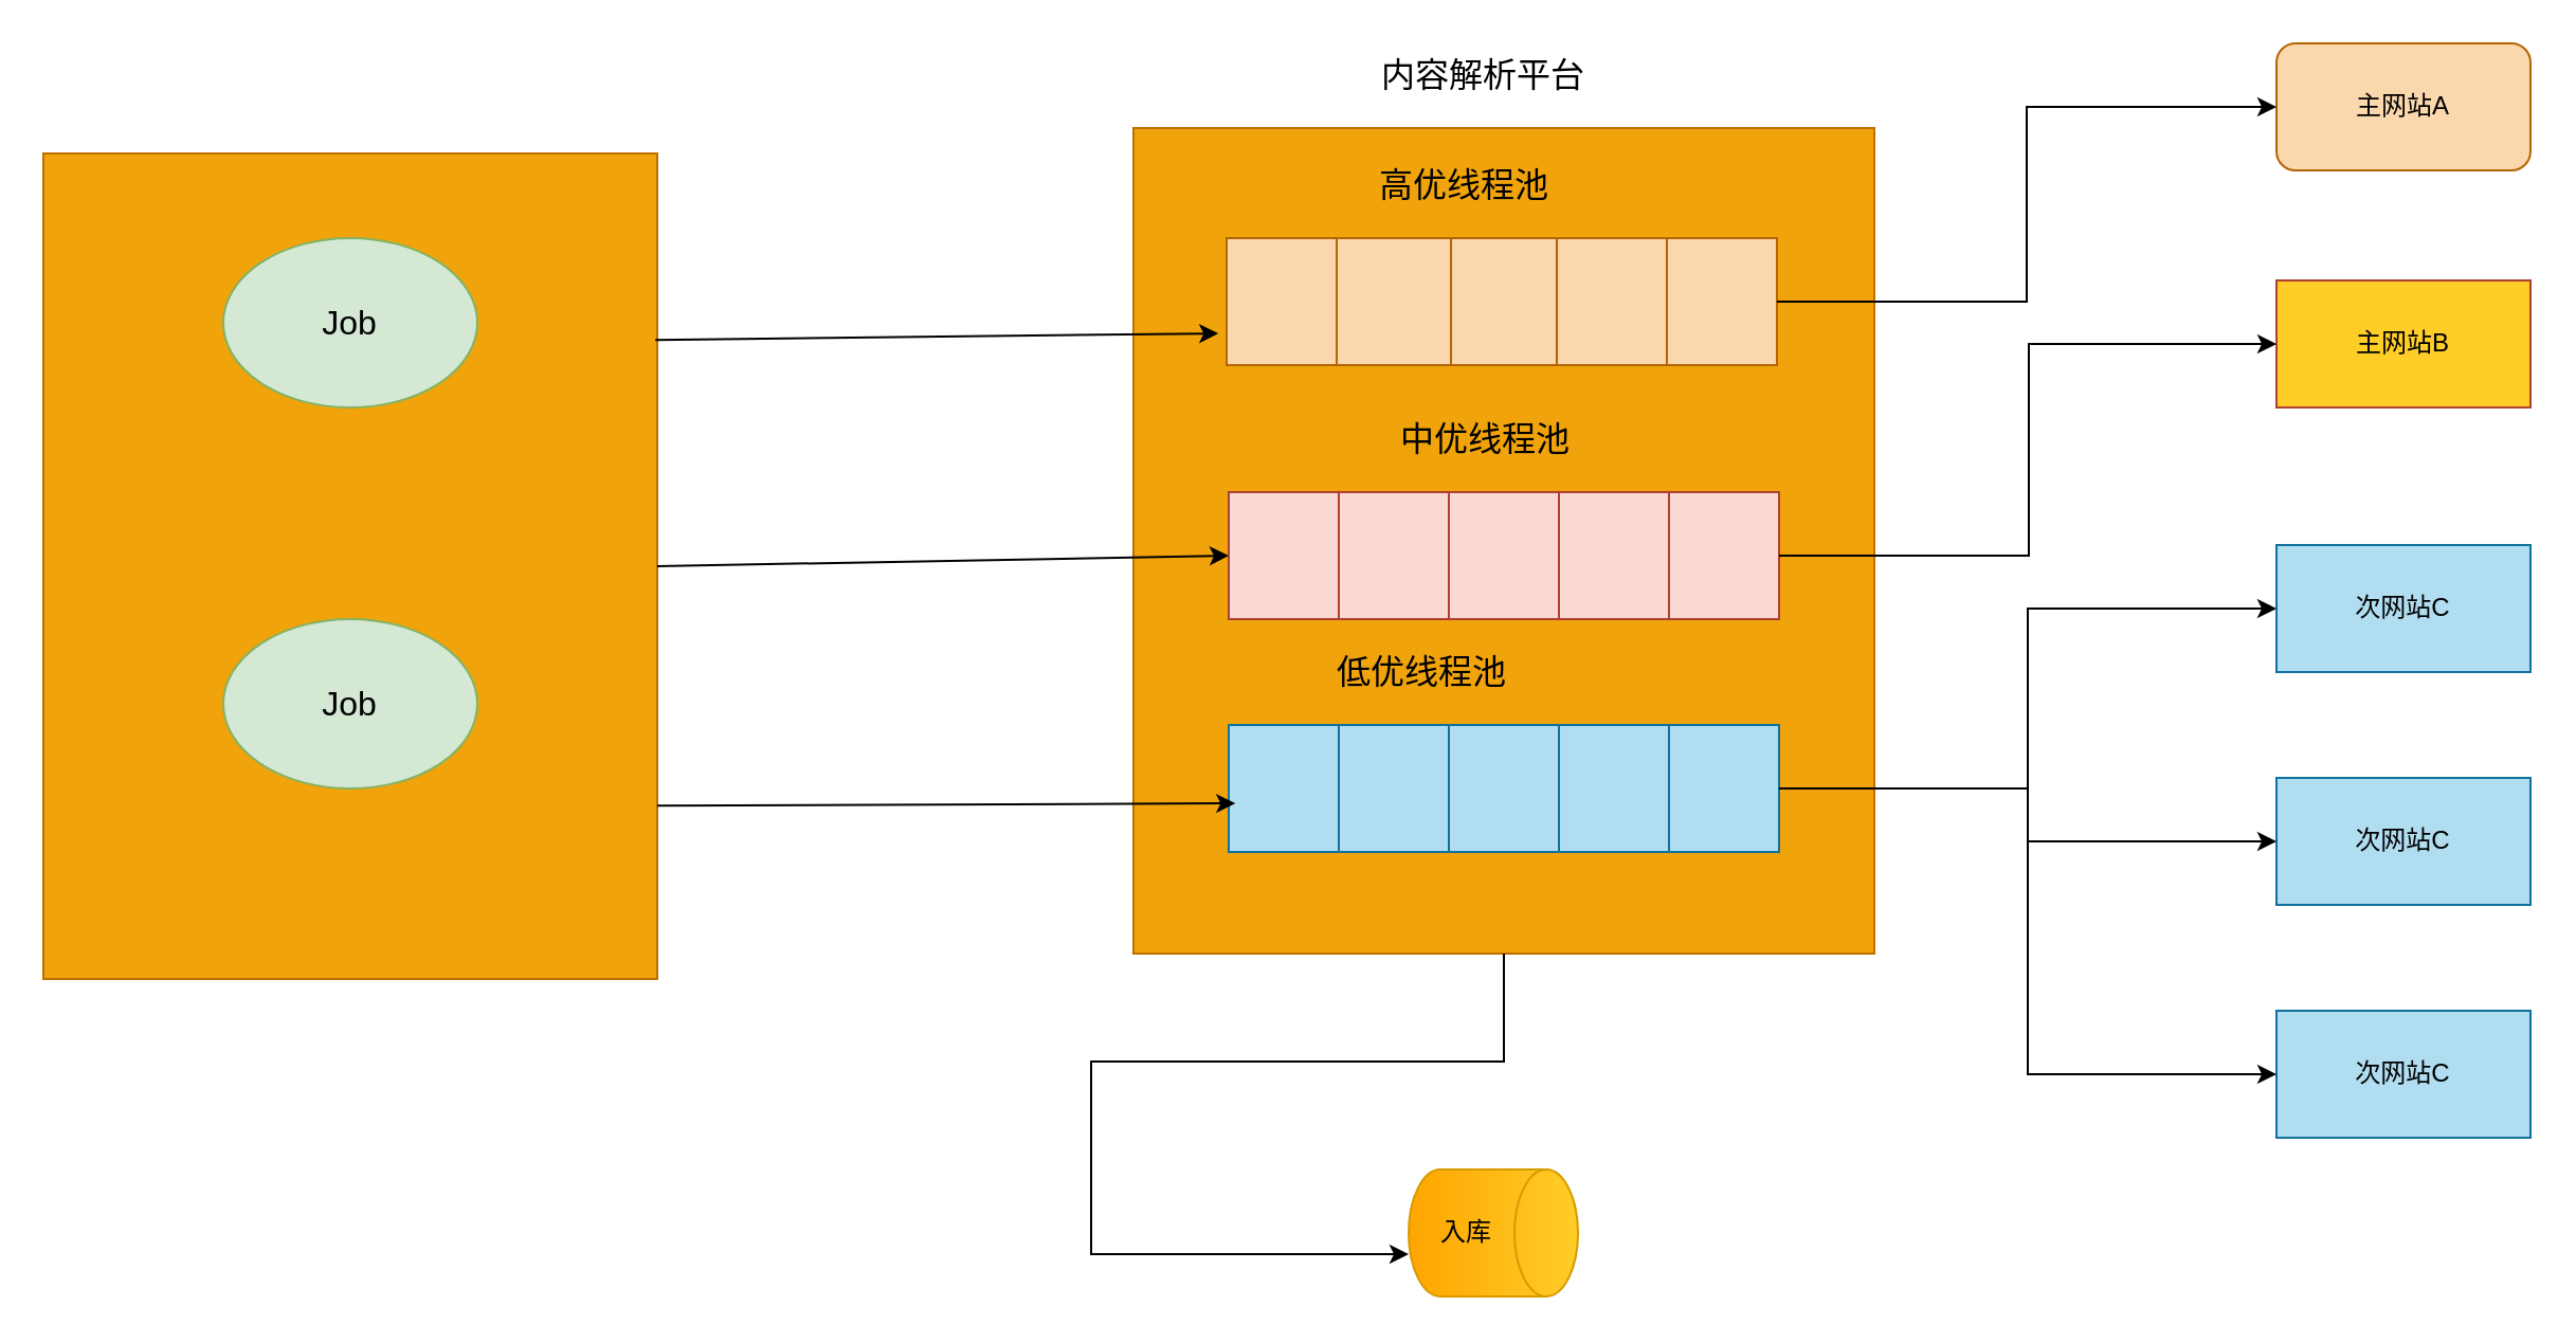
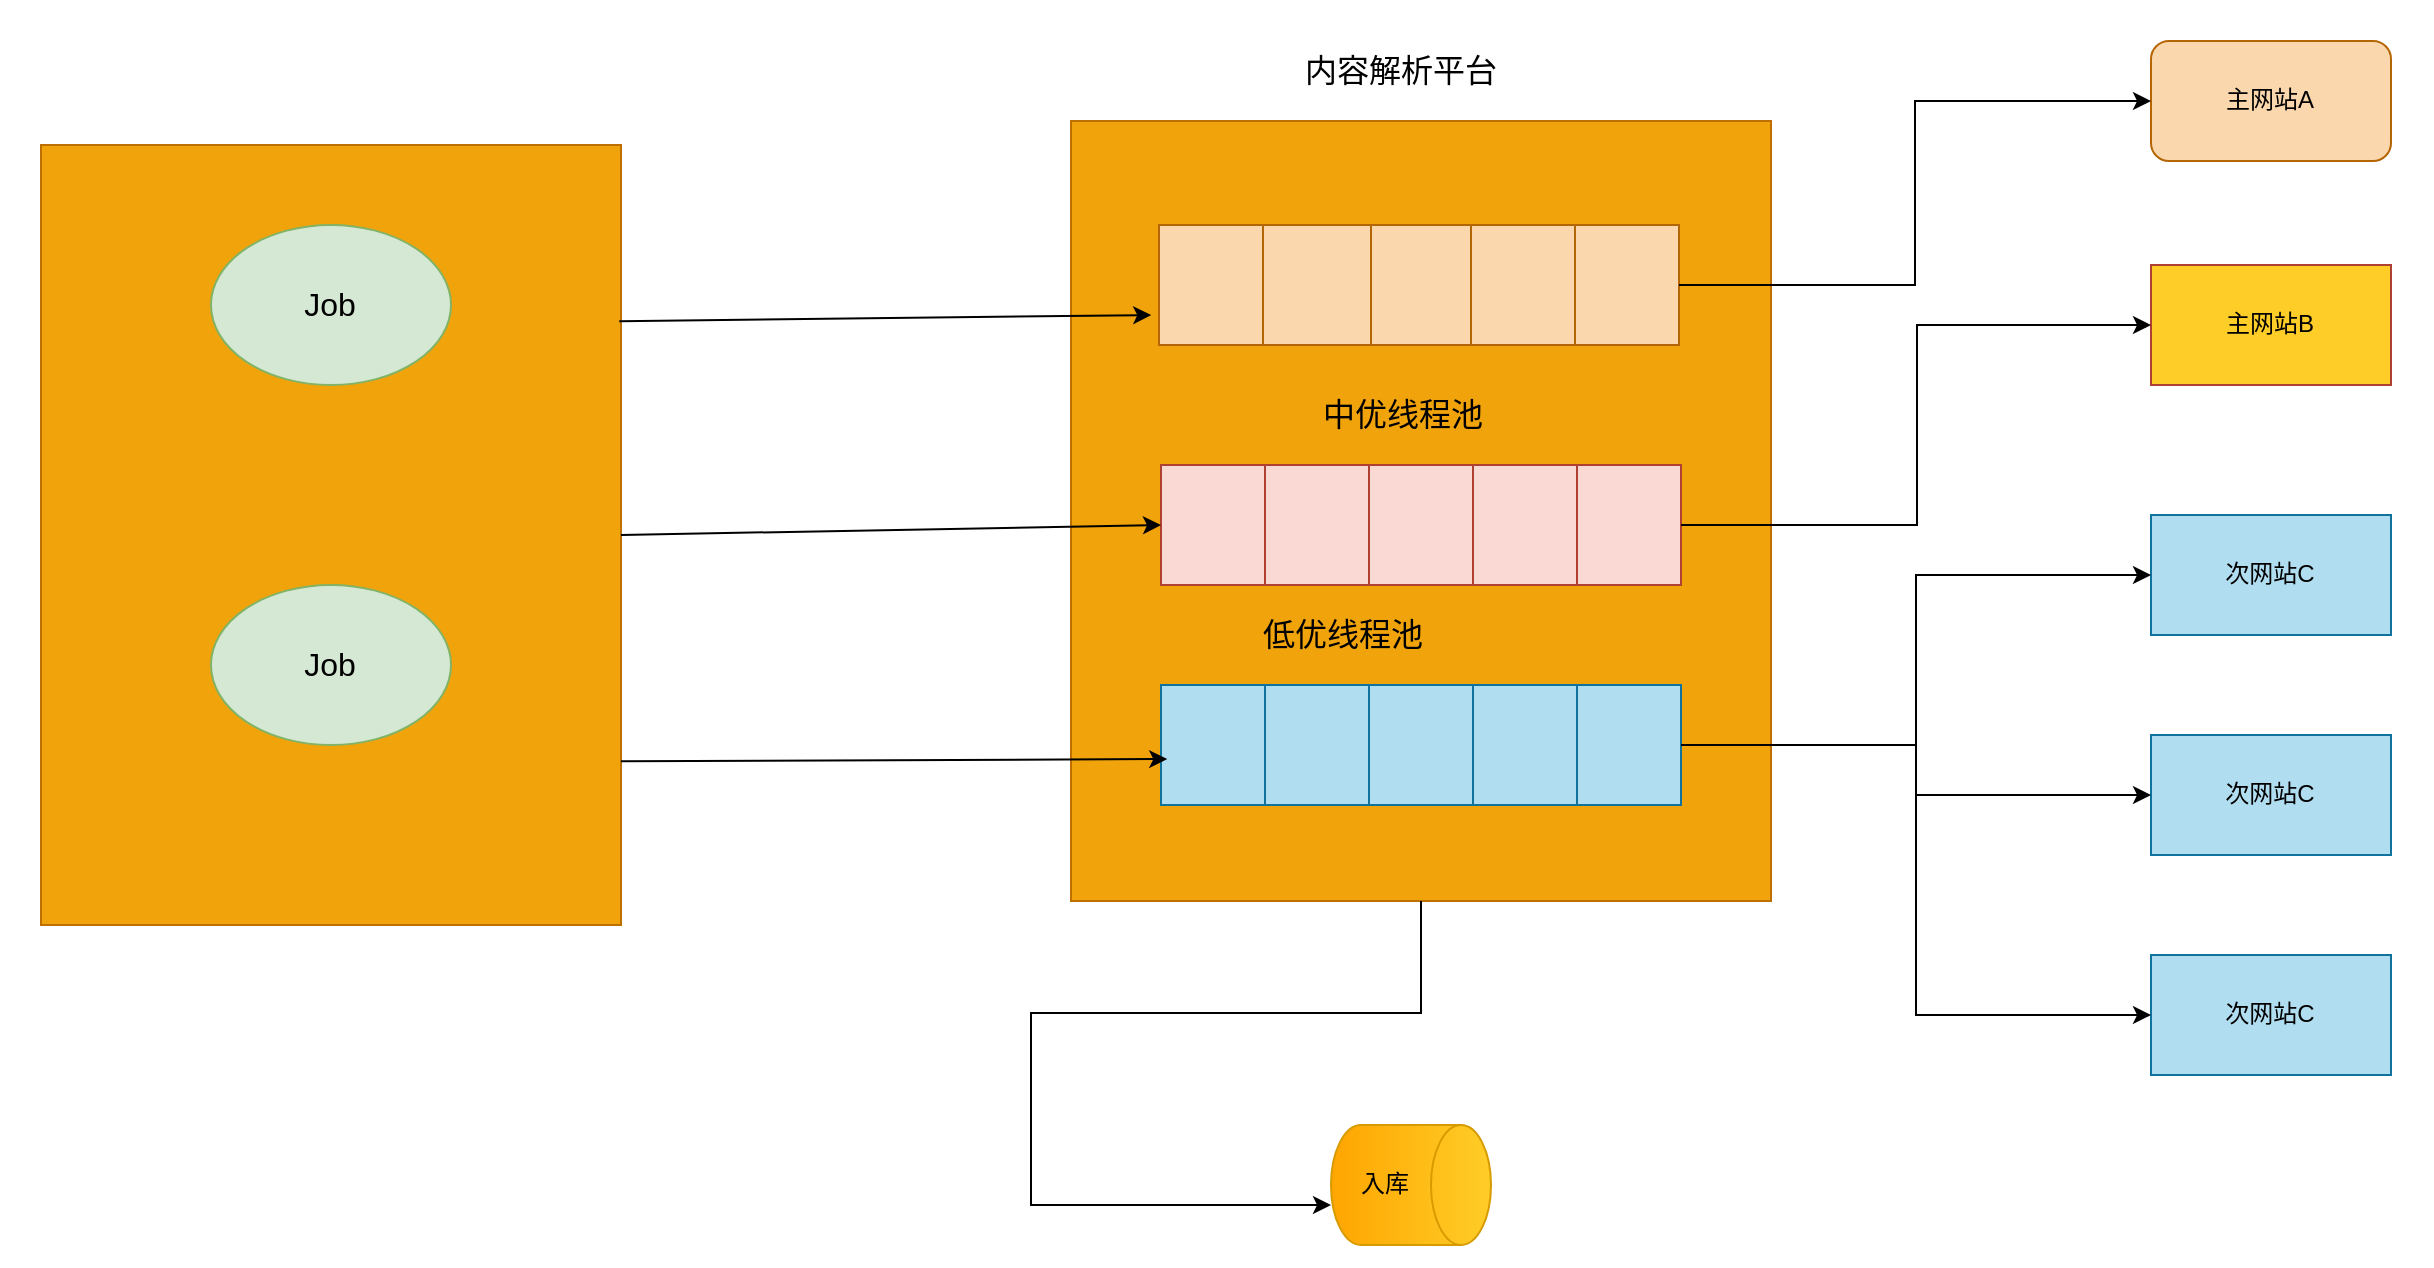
- <mxCell id="31" value="高优线程池" style="text;html=1;align=center;verticalAlign=middle;whiteSpace=wrap;rounded=0;fontSize=16;" vertex="1" parent="1"><mxGeometry x="625" y="72" width="133" height="30" as="geometry" /></mxCell>
- <mxCell id="43" value="入库" style="shape=cylinder3;whiteSpace=wrap;html=1;boundedLbl=1;backgroundOutline=1;size=15;direction=south;fillColor=#ffcd28;strokeColor=#d79b00;gradientColor=#ffa500;" vertex="1" parent="1"><mxGeometry x="665" y="552" width="80" height="60" as="geometry" /></mxCell>
+ <mxCell id="43" value="入库" style="shape=cylinder3;whiteSpace=wrap;html=1;boundedLbl=1;backgroundOutline=1;size=15;direction=south;fillColor=#ffcd28;strokeColor=#d79b00;gradientColor=#ffa500;" vertex="1" parent="1"><mxGeometry x="665" y="562" width="80" height="60" as="geometry" /></mxCell>
